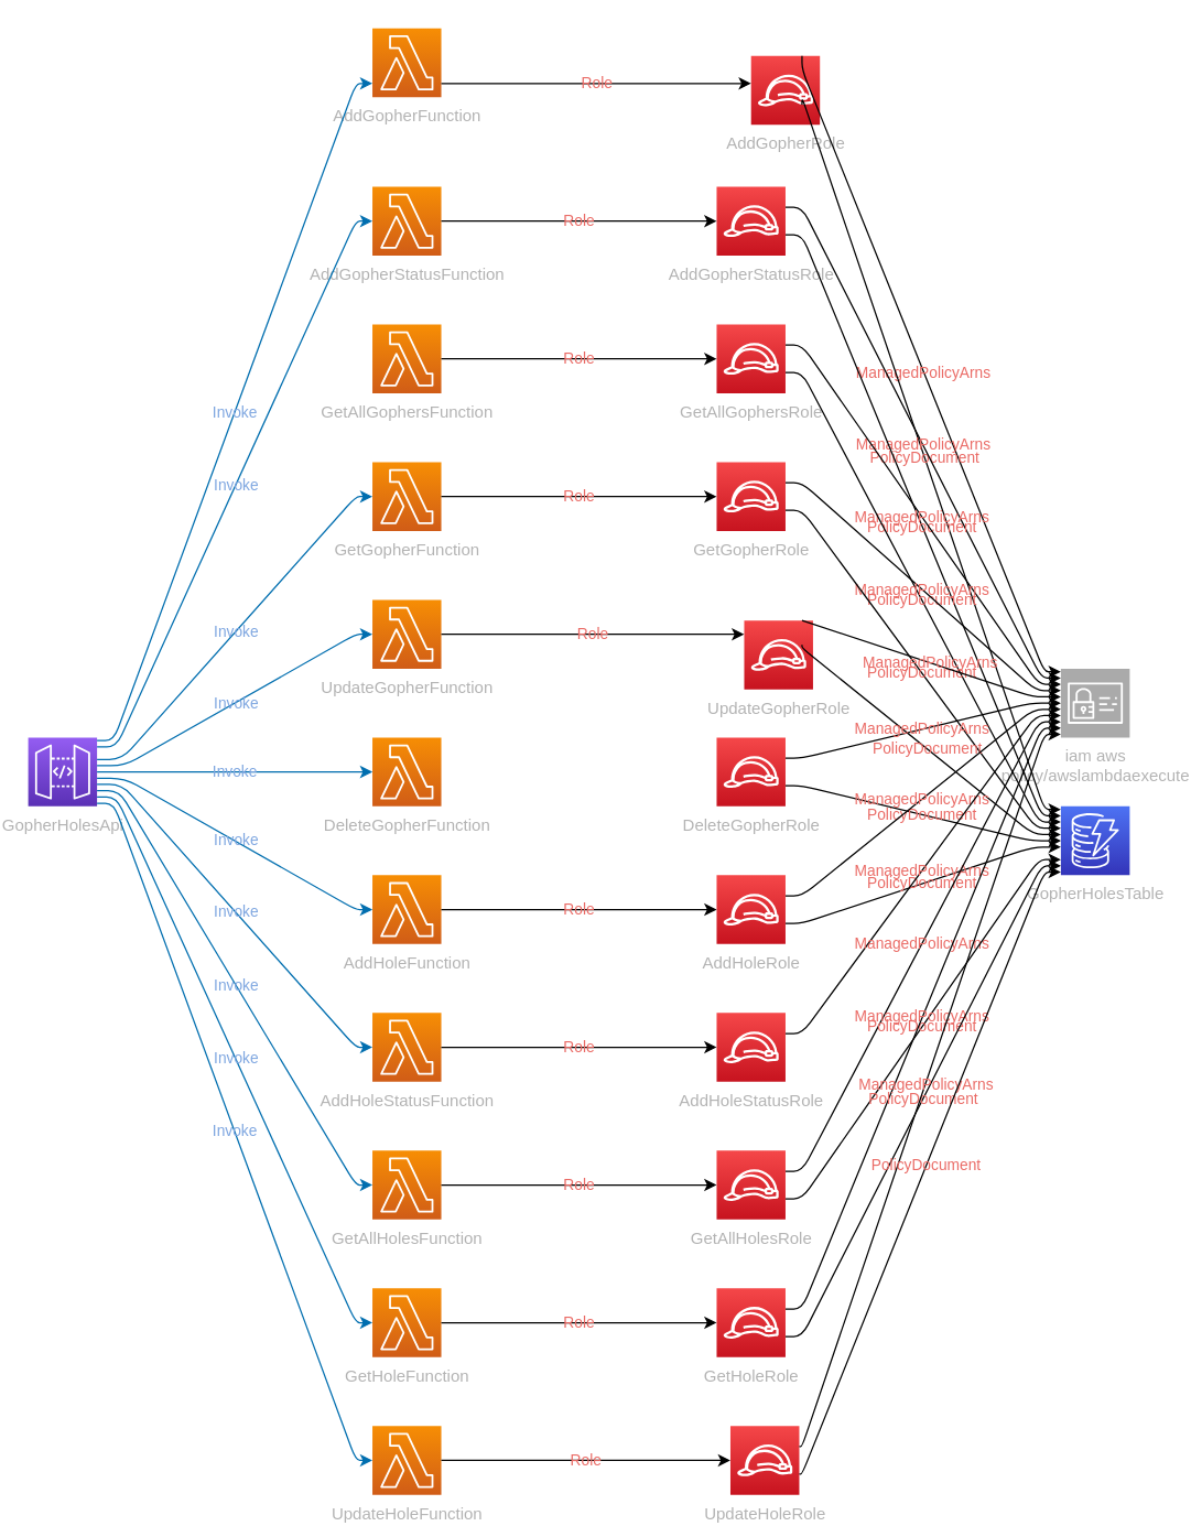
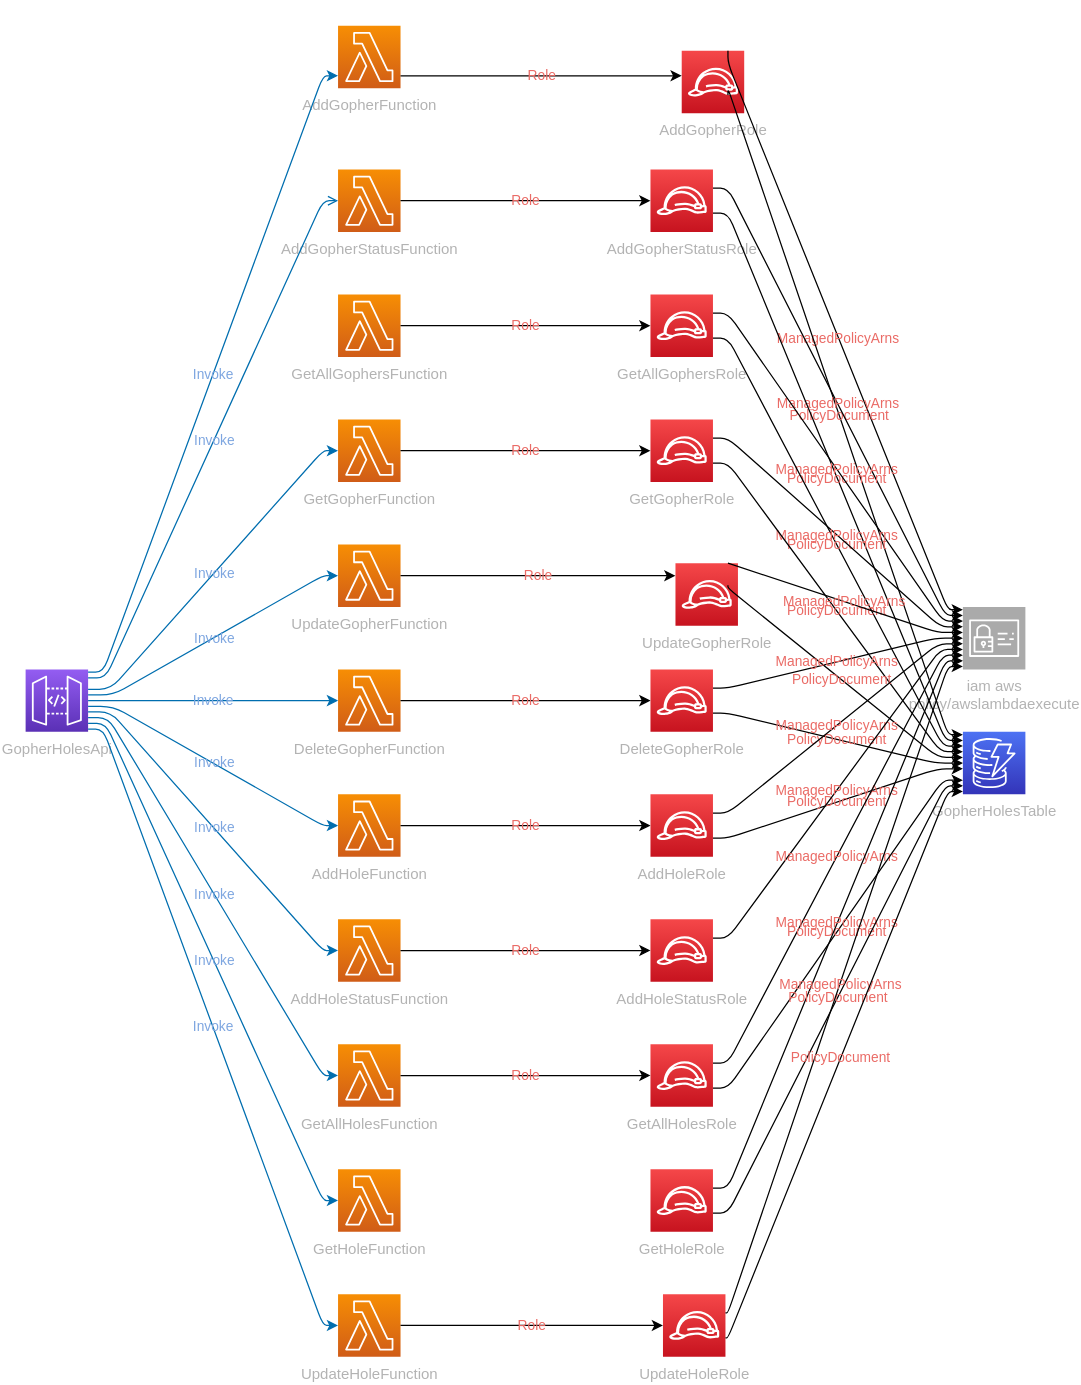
- <mxCell id="31" value="Invoke" style="edgeStyle=orthogonalEdgeStyle;rounded=1;orthogonalLoop=1;jettySize=auto;html=1;fillColor=#1ba1e2;strokeColor=#006EAF;labelBackgroundColor=none;fontColor=#7EA6E0;noEdgeStyle=1;orthogonal=1;" edge="1" parent="1" source="2" target="5"><mxGeometry relative="1" as="geometry"><Array as="points"><mxPoint x="84" y="541.818" /><mxPoint x="258" y="160" /></Array></mxGeometry></mxCell>
+ <mxCell id="31" value="Invoke" style="edgeStyle=orthogonalEdgeStyle;rounded=1;orthogonalLoop=1;jettySize=auto;html=1;fillColor=#1ba1e2;strokeColor=#006EAF;labelBackgroundColor=none;fontColor=#7EA6E0;noEdgeStyle=1;orthogonal=1;endArrow=open;" edge="1" parent="1" source="2" target="5"><mxGeometry relative="1" as="geometry"><Array as="points"><mxPoint x="84" y="541.818" /><mxPoint x="258" y="160" /></Array></mxGeometry></mxCell>
+ <mxCell id="47" value="Role" style="edgeStyle=orthogonalEdgeStyle;rounded=1;orthogonalLoop=1;jettySize=auto;html=1;labelBackgroundColor=none;fontColor=#EA6B66;noEdgeStyle=1;orthogonal=1;" edge="1" parent="1" source="13" target="14"><mxGeometry relative="1" as="geometry"><Array as="points"><mxPoint x="332" y="560" /><mxPoint x="508" y="560" /></Array></mxGeometry></mxCell>
- <mxCell id="62" value="Role" style="edgeStyle=orthogonalEdgeStyle;rounded=1;orthogonalLoop=1;jettySize=auto;html=1;labelBackgroundColor=none;fontColor=#EA6B66;noEdgeStyle=1;orthogonal=1;" edge="1" parent="1" source="21" target="22"><mxGeometry relative="1" as="geometry"><Array as="points"><mxPoint x="332" y="960" /><mxPoint x="508" y="960" /></Array></mxGeometry></mxCell>
